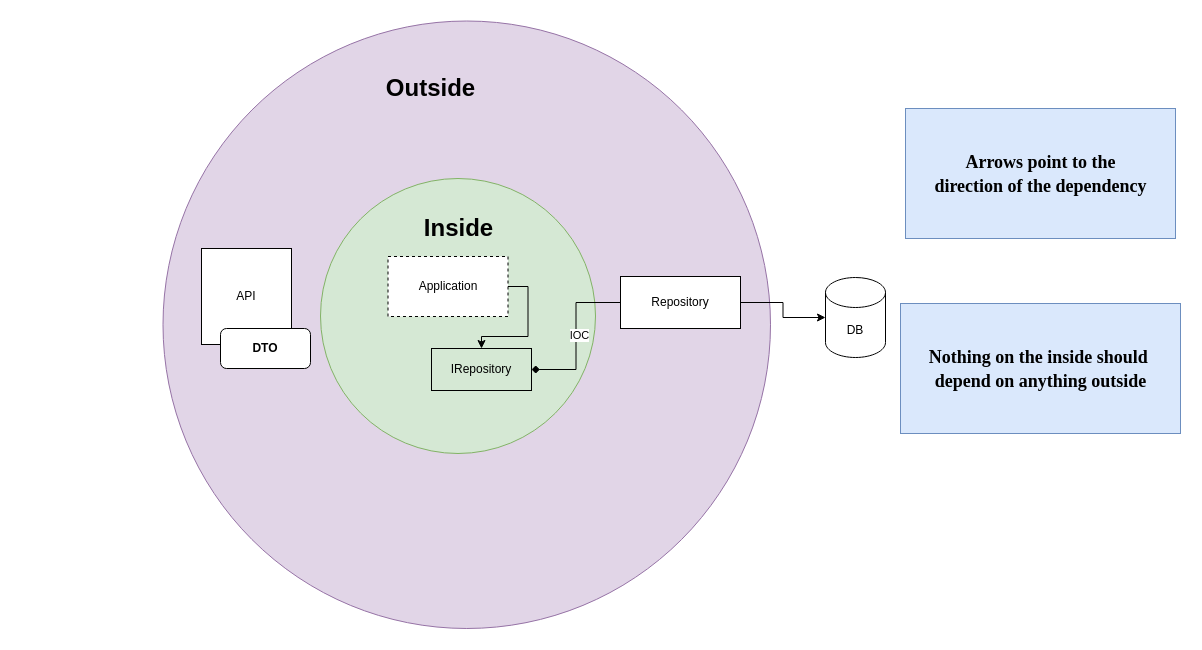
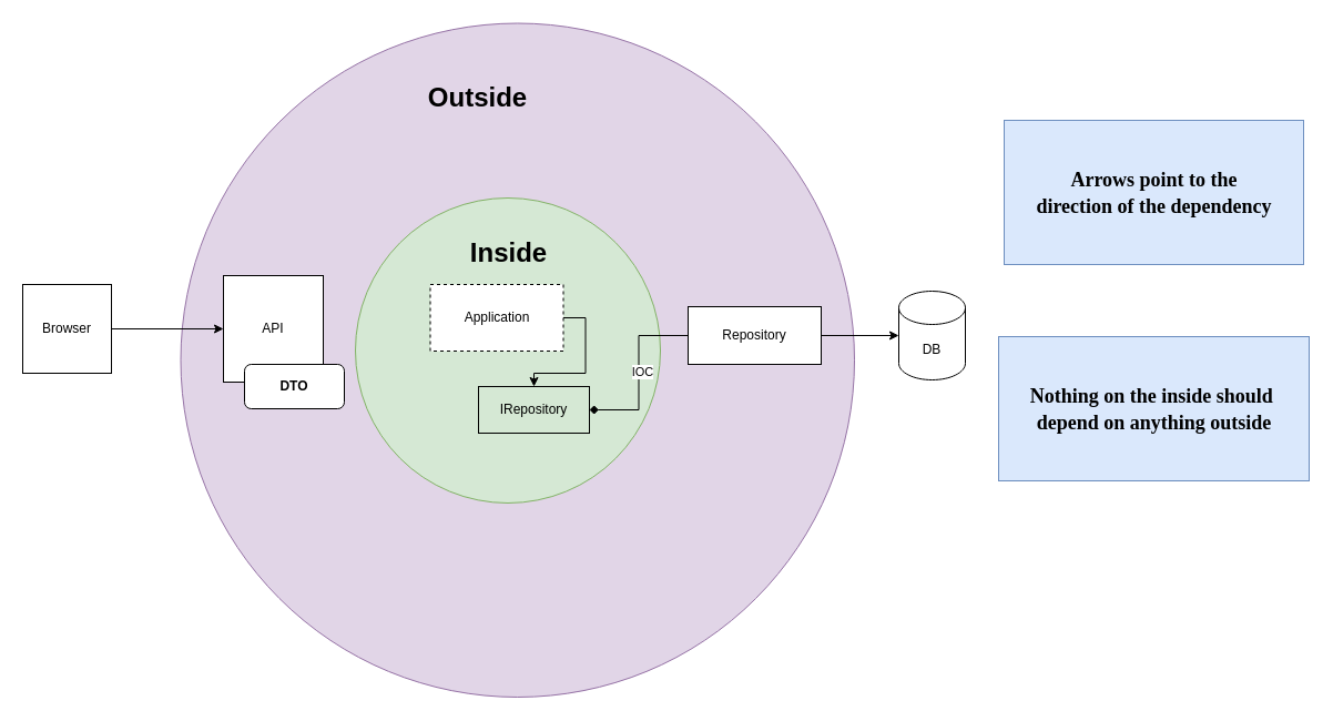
+ <mxCell id="4" value="Browser" style="whiteSpace=wrap;html=1;aspect=fixed;" vertex="1" parent="1"><mxGeometry x="20" y="256" width="80" height="80" as="geometry" /></mxCell>
+ <mxCell id="7" style="edgeStyle=orthogonalEdgeStyle;rounded=0;orthogonalLoop=1;jettySize=auto;html=1;entryX=0;entryY=0.5;entryDx=0;entryDy=0;" edge="1" parent="1" source="4" target="11"><mxGeometry relative="1" as="geometry" /></mxCell>
- <mxCell id="13" value="DB" style="shape=cylinder3;whiteSpace=wrap;html=1;boundedLbl=1;backgroundOutline=1;size=15;" vertex="1" parent="1"><mxGeometry x="825" y="277" width="60" height="80" as="geometry" /></mxCell>
+ <mxCell id="13" value="DB" style="shape=cylinder3;whiteSpace=wrap;html=1;boundedLbl=1;backgroundOutline=1;size=15;" vertex="1" parent="1"><mxGeometry x="810" y="262" width="60" height="80" as="geometry" /></mxCell>
